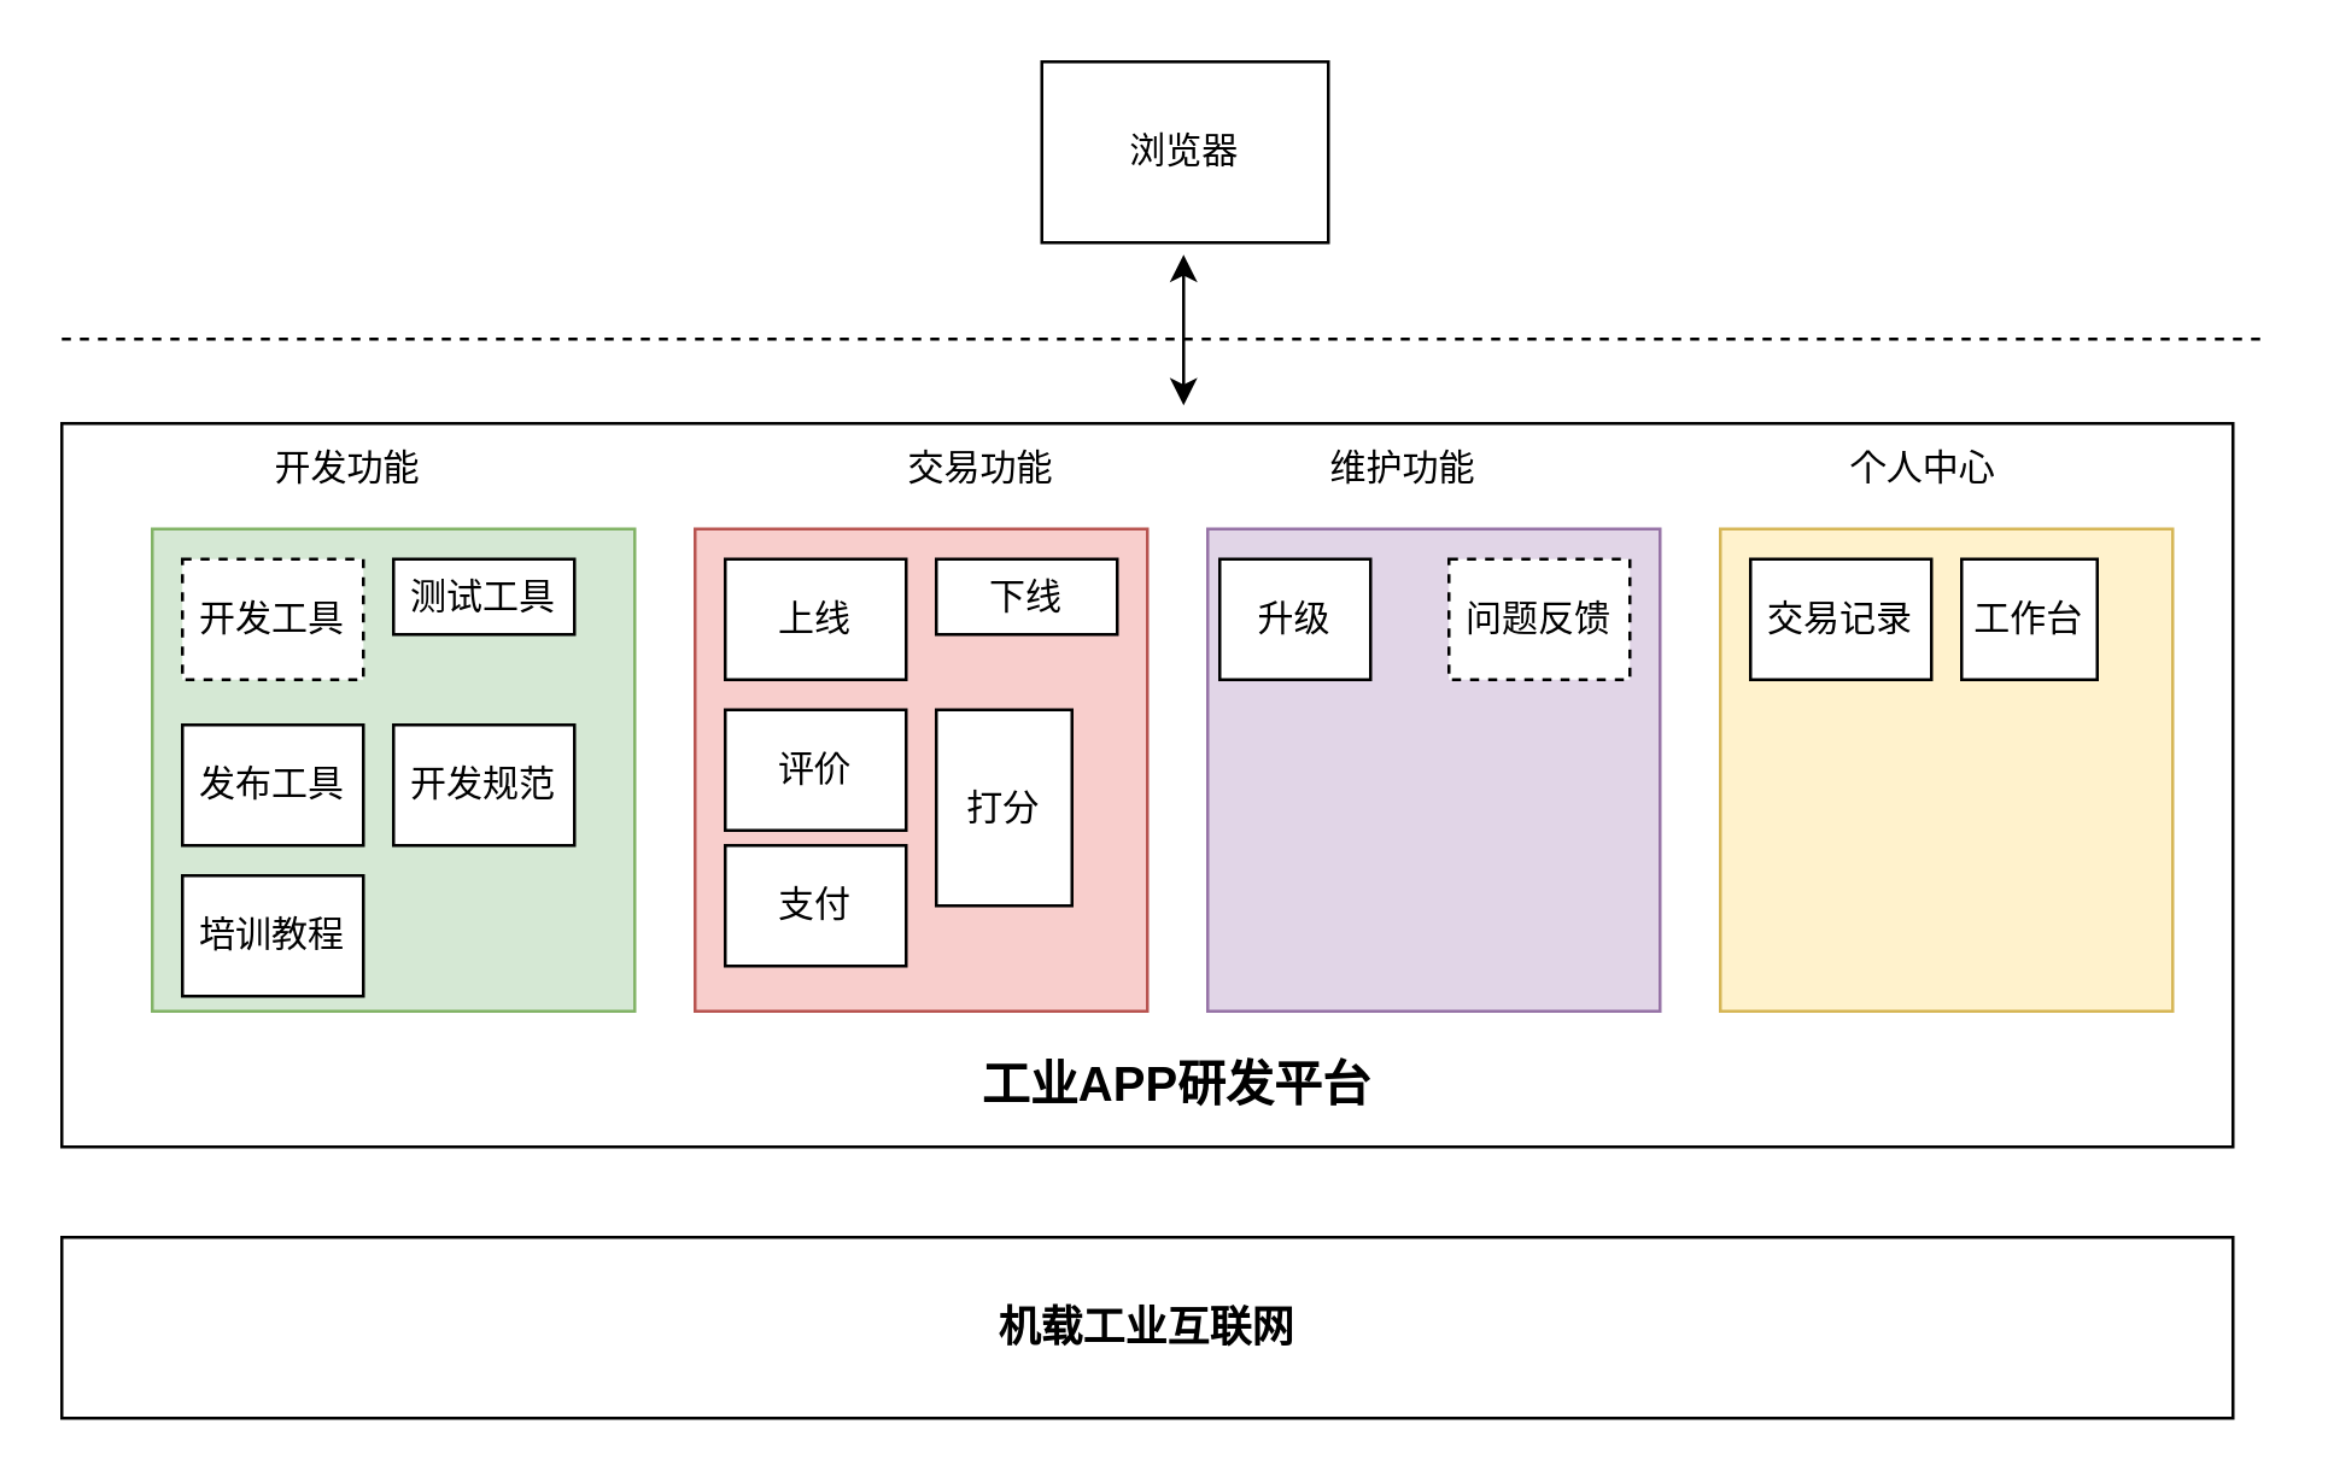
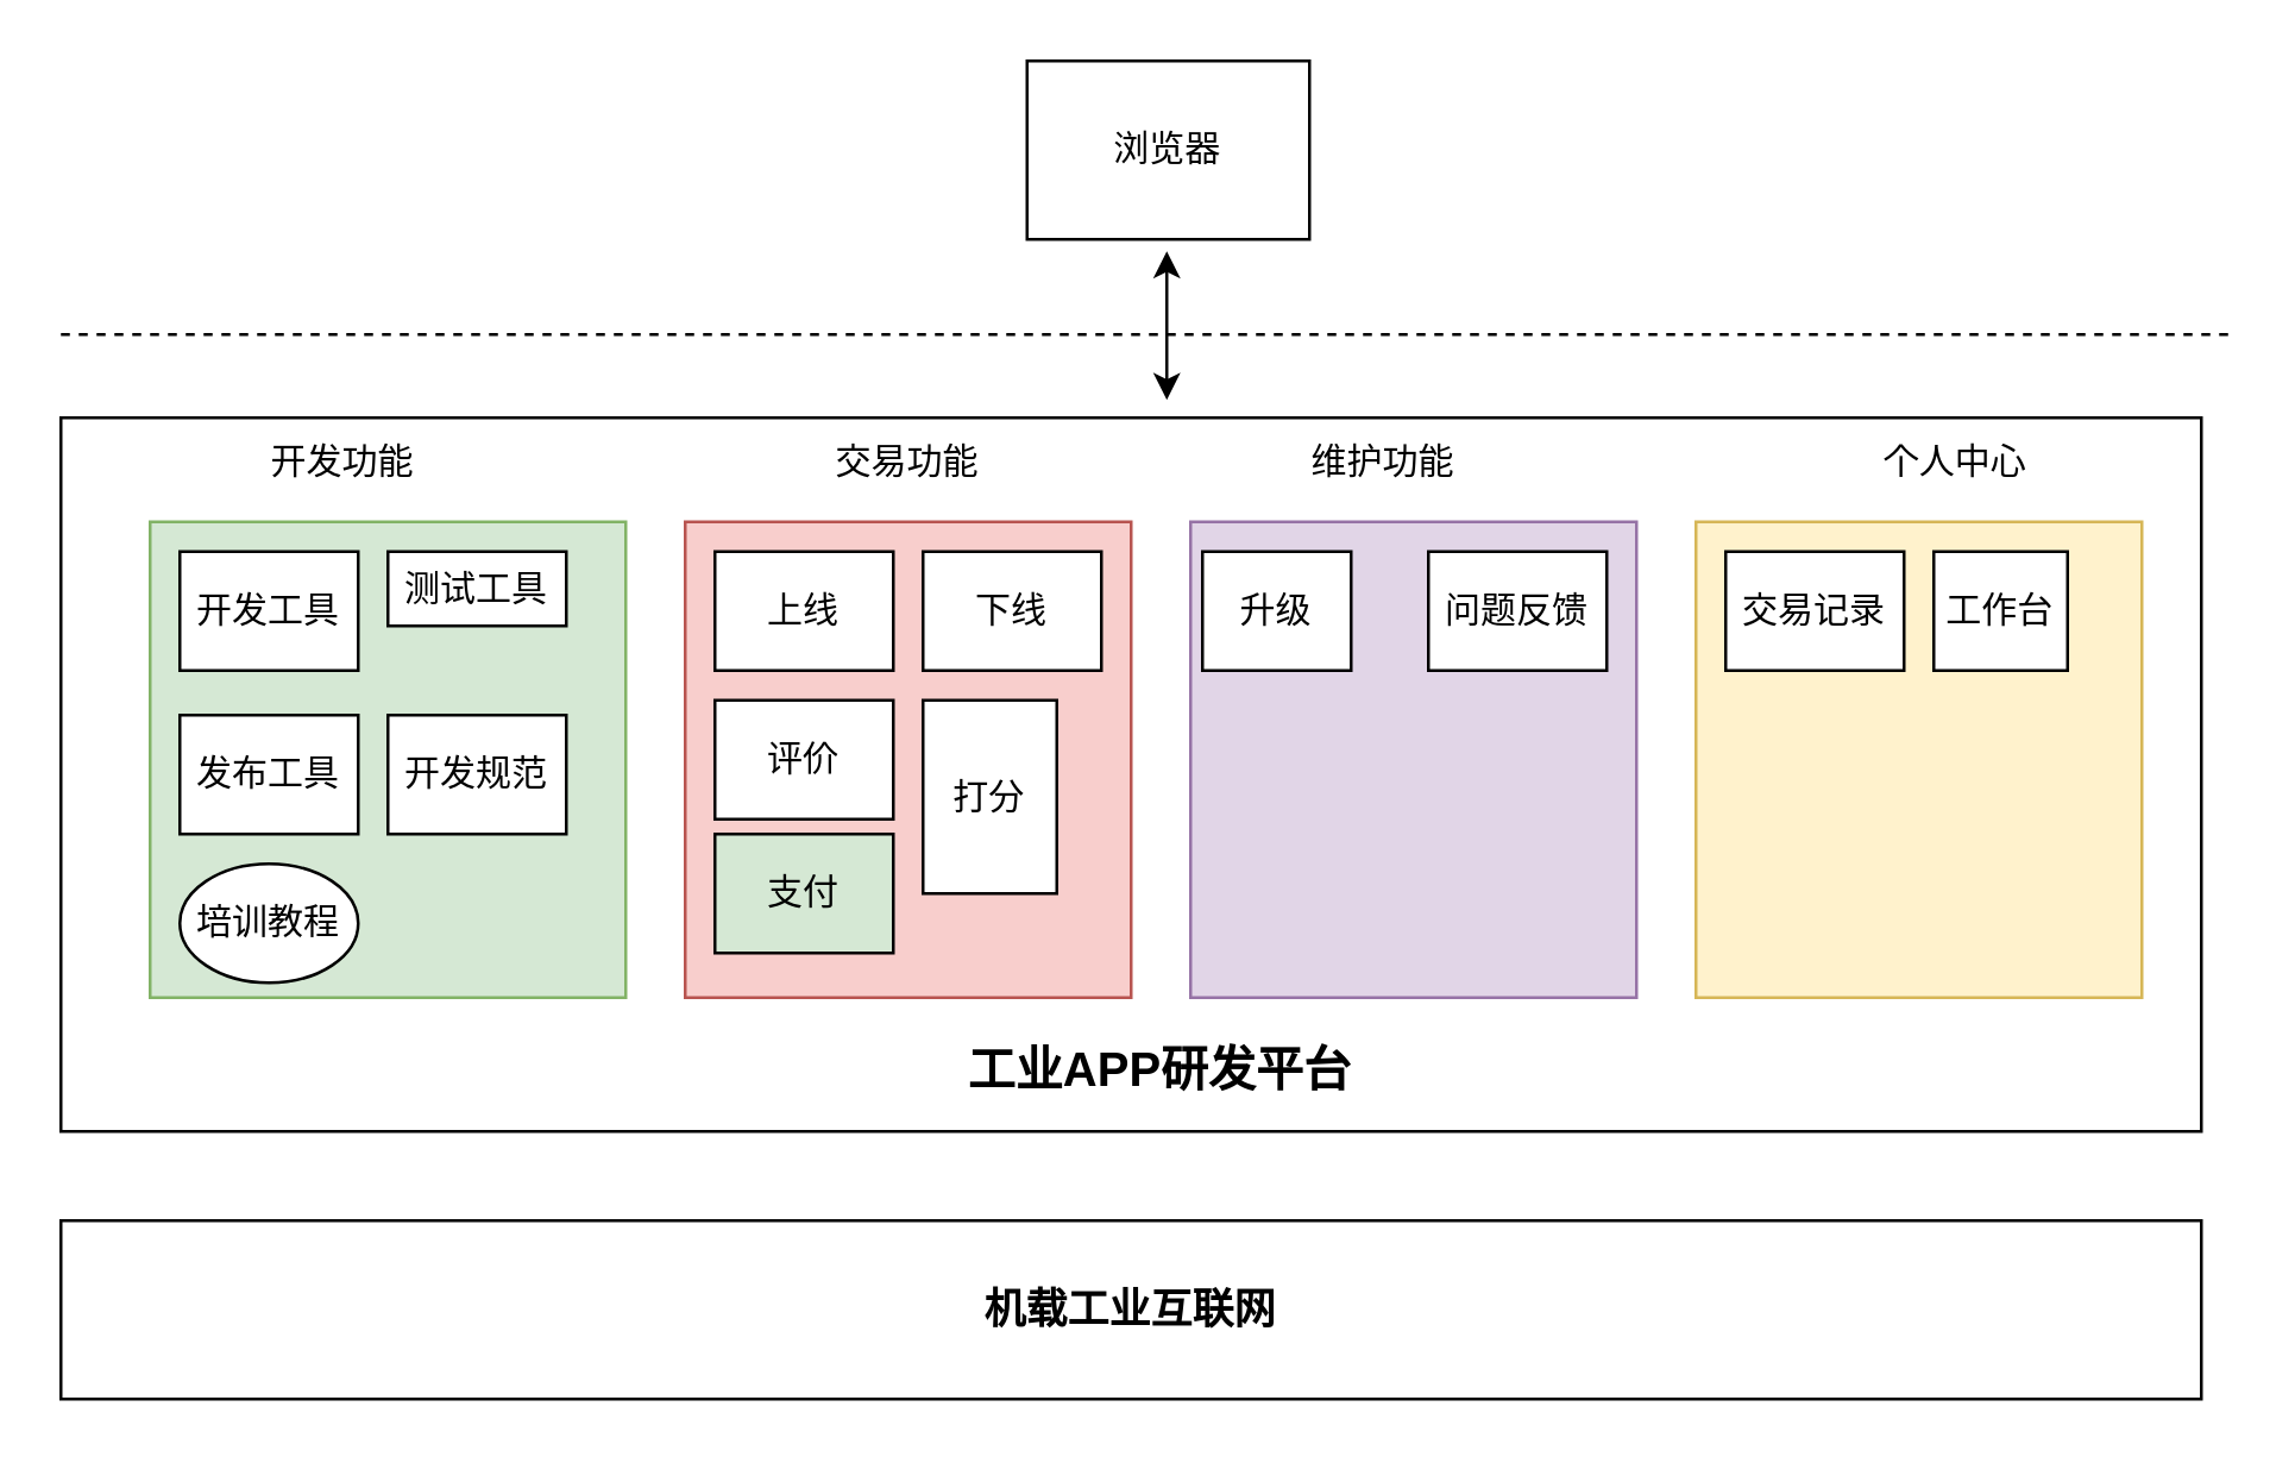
- <mxCell id="7" value="交易功能" style="text;html=1;strokeColor=none;fillColor=none;align=center;verticalAlign=middle;whiteSpace=wrap;rounded=0;" parent="1" vertex="1"><mxGeometry x="300" y="145" width="50" height="20" as="geometry" /></mxCell>
+ <mxCell id="7" value="交易功能" style="text;html=1;strokeColor=none;fillColor=none;align=center;verticalAlign=middle;whiteSpace=wrap;rounded=0;" parent="1" vertex="1"><mxGeometry x="280" y="145" width="50" height="20" as="geometry" /></mxCell>
- <mxCell id="18" value="个人中心" style="text;html=1;strokeColor=none;fillColor=none;align=center;verticalAlign=middle;whiteSpace=wrap;rounded=0;" parent="1" vertex="1"><mxGeometry x="610" y="145" width="55" height="20" as="geometry" /></mxCell>
+ <mxCell id="18" value="个人中心" style="text;html=1;strokeColor=none;fillColor=none;align=center;verticalAlign=middle;whiteSpace=wrap;rounded=0;" parent="1" vertex="1"><mxGeometry x="630" y="145" width="55" height="20" as="geometry" /></mxCell>
- <mxCell id="14" value="下线" style="rounded=0;whiteSpace=wrap;html=1;" parent="1" vertex="1"><mxGeometry x="310" y="185" width="60" height="25" as="geometry" /></mxCell>
+ <mxCell id="14" value="下线" style="rounded=0;whiteSpace=wrap;html=1;" parent="1" vertex="1"><mxGeometry x="310" y="185" width="60" height="40" as="geometry" /></mxCell>
- <mxCell id="12" value="开发工具" style="rounded=0;whiteSpace=wrap;html=1;dashed=1;" parent="1" vertex="1"><mxGeometry x="60" y="185" width="60" height="40" as="geometry" /></mxCell>
+ <mxCell id="12" value="开发工具" style="rounded=0;whiteSpace=wrap;html=1;" parent="1" vertex="1"><mxGeometry x="60" y="185" width="60" height="40" as="geometry" /></mxCell>
- <mxCell id="21" value="问题反馈" style="rounded=0;whiteSpace=wrap;html=1;dashed=1;" parent="1" vertex="1"><mxGeometry x="480" y="185" width="60" height="40" as="geometry" /></mxCell>
+ <mxCell id="21" value="问题反馈" style="rounded=0;whiteSpace=wrap;html=1;" parent="1" vertex="1"><mxGeometry x="480" y="185" width="60" height="40" as="geometry" /></mxCell>
- <mxCell id="22" value="支付" style="rounded=0;whiteSpace=wrap;html=1;" parent="1" vertex="1"><mxGeometry x="240" y="280" width="60" height="40" as="geometry" /></mxCell>
+ <mxCell id="22" value="支付" style="rounded=0;whiteSpace=wrap;html=1;fillColor=#d5e8d4;" parent="1" vertex="1"><mxGeometry x="240" y="280" width="60" height="40" as="geometry" /></mxCell>
- <mxCell id="9" value="培训教程" style="rounded=0;whiteSpace=wrap;html=1;" parent="1" vertex="1"><mxGeometry x="60" y="290" width="60" height="40" as="geometry" /></mxCell>
+ <mxCell id="9" value="培训教程" style="ellipse;whiteSpace=wrap;html=1;" parent="1" vertex="1"><mxGeometry x="60" y="290" width="60" height="40" as="geometry" /></mxCell>
